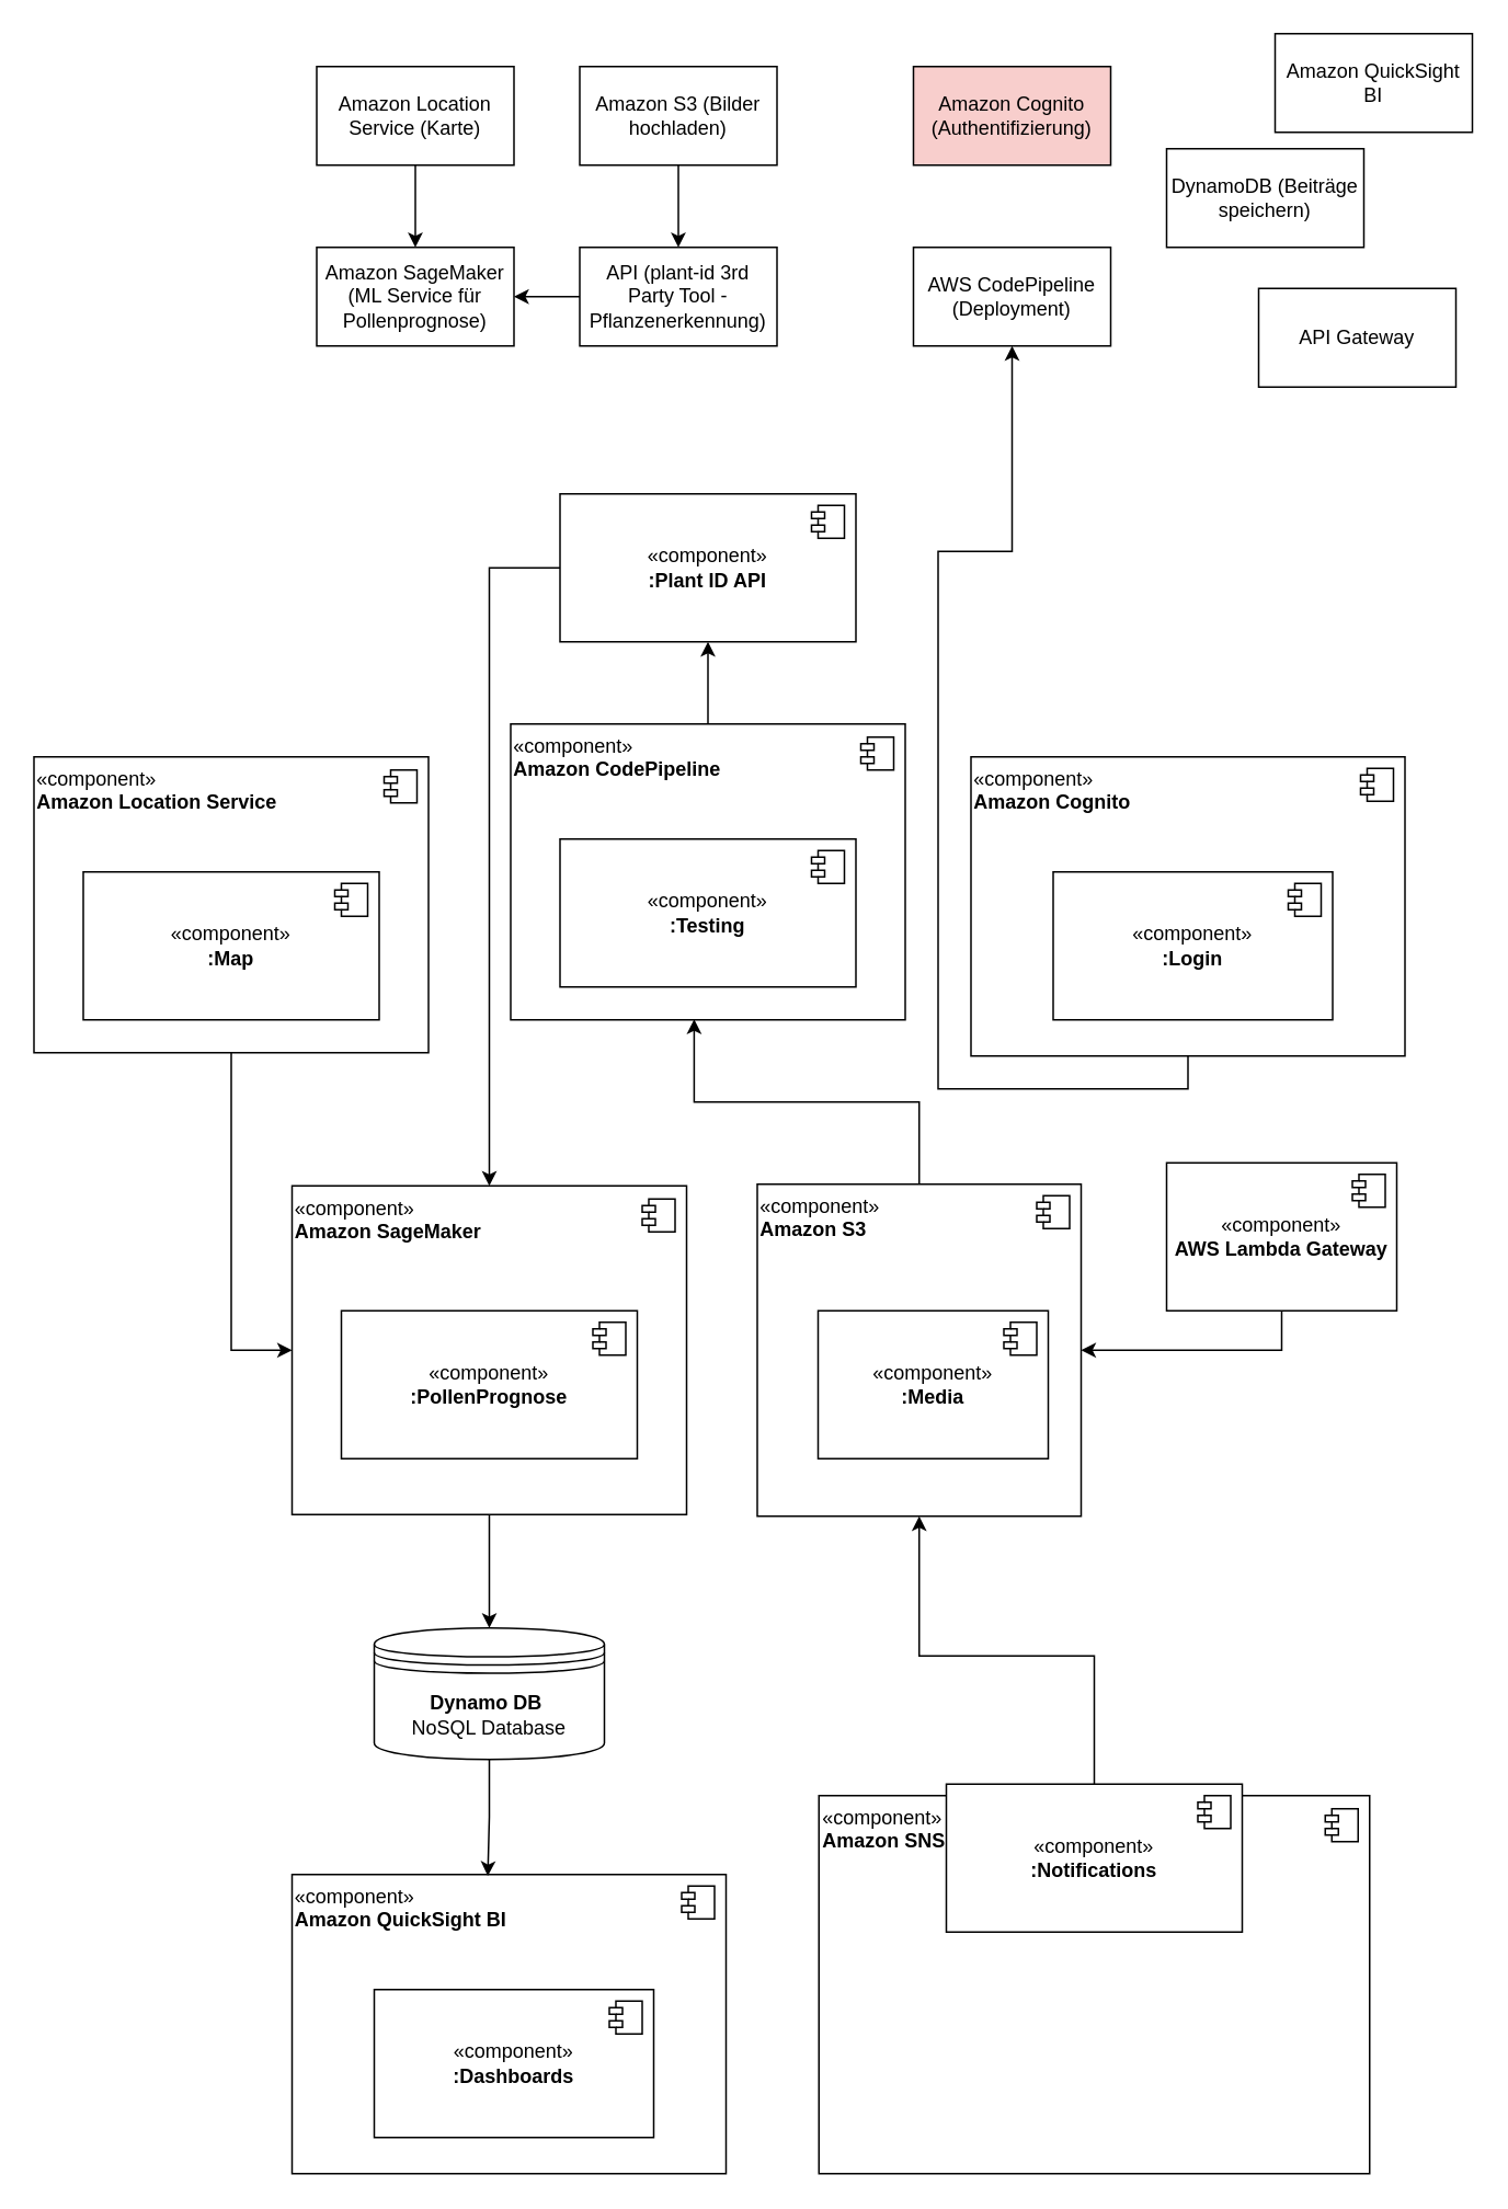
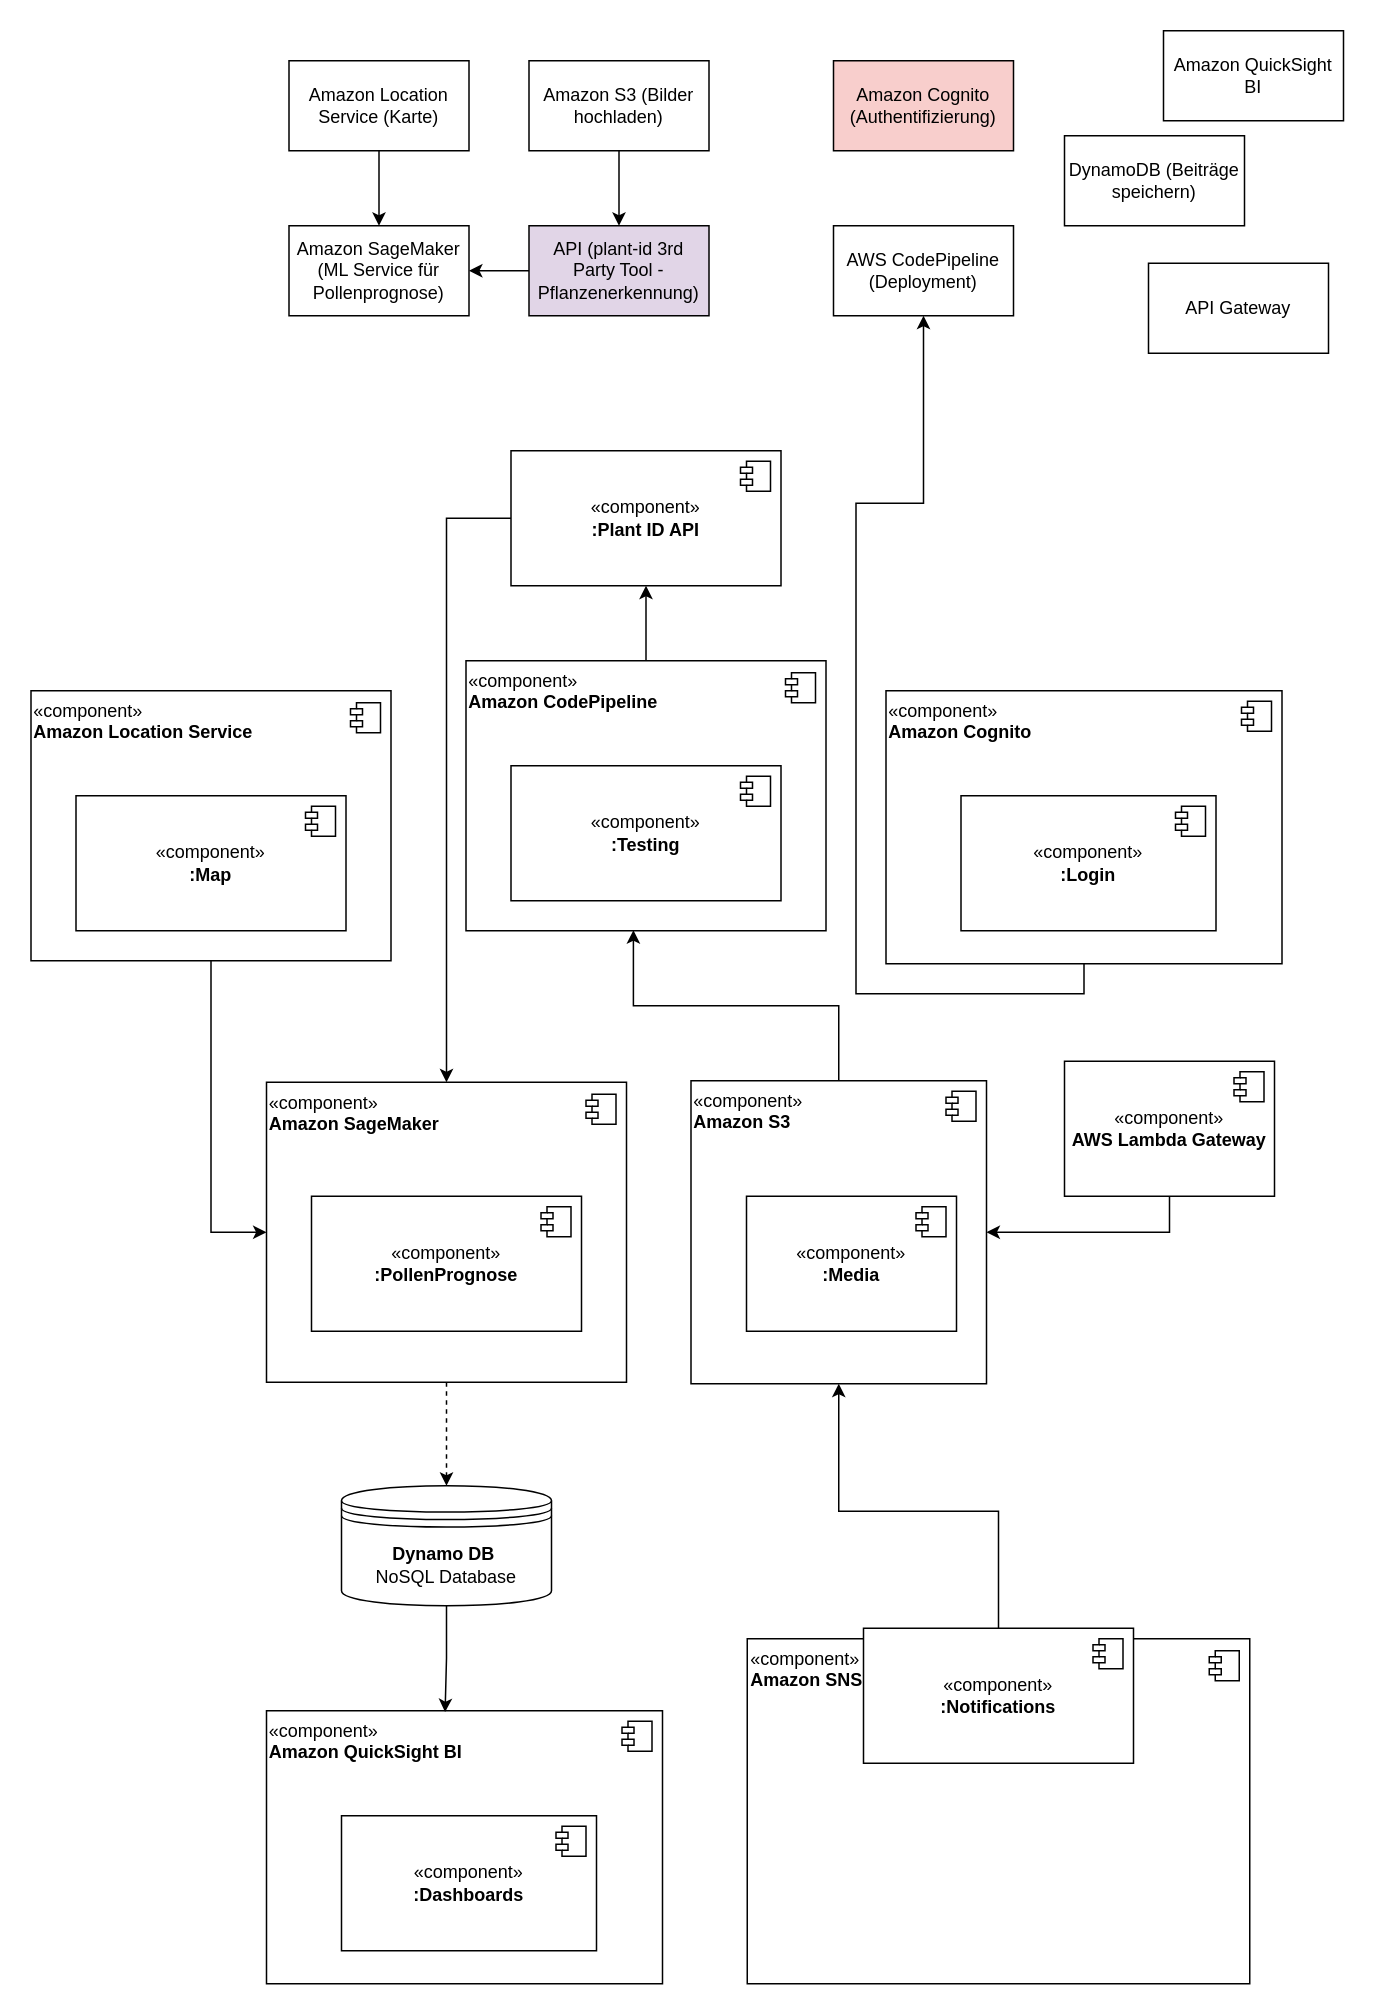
- <mxCell id="9" value="API (plant-id 3rd Party Tool - Pflanzenerkennung)" style="rounded=0;whiteSpace=wrap;html=1;" parent="1" vertex="1"><mxGeometry x="352" y="150" width="120" height="60" as="geometry" /></mxCell>
+ <mxCell id="9" value="API (plant-id 3rd Party Tool - Pflanzenerkennung)" style="rounded=0;whiteSpace=wrap;html=1;fillColor=#e1d5e7;" parent="1" vertex="1"><mxGeometry x="352" y="150" width="120" height="60" as="geometry" /></mxCell>
- <mxCell id="19" style="edgeStyle=orthogonalEdgeStyle;rounded=0;orthogonalLoop=1;jettySize=auto;html=1;exitX=0.5;exitY=1;exitDx=0;exitDy=0;entryX=0.5;entryY=0;entryDx=0;entryDy=0;" edge="1" parent="1" source="20" target="41"><mxGeometry relative="1" as="geometry" /></mxCell>
+ <mxCell id="19" style="edgeStyle=orthogonalEdgeStyle;rounded=0;orthogonalLoop=1;jettySize=auto;html=1;exitX=0.5;exitY=1;exitDx=0;exitDy=0;entryX=0.5;entryY=0;entryDx=0;entryDy=0;dashed=1;" edge="1" parent="1" source="20" target="41"><mxGeometry relative="1" as="geometry" /></mxCell>
